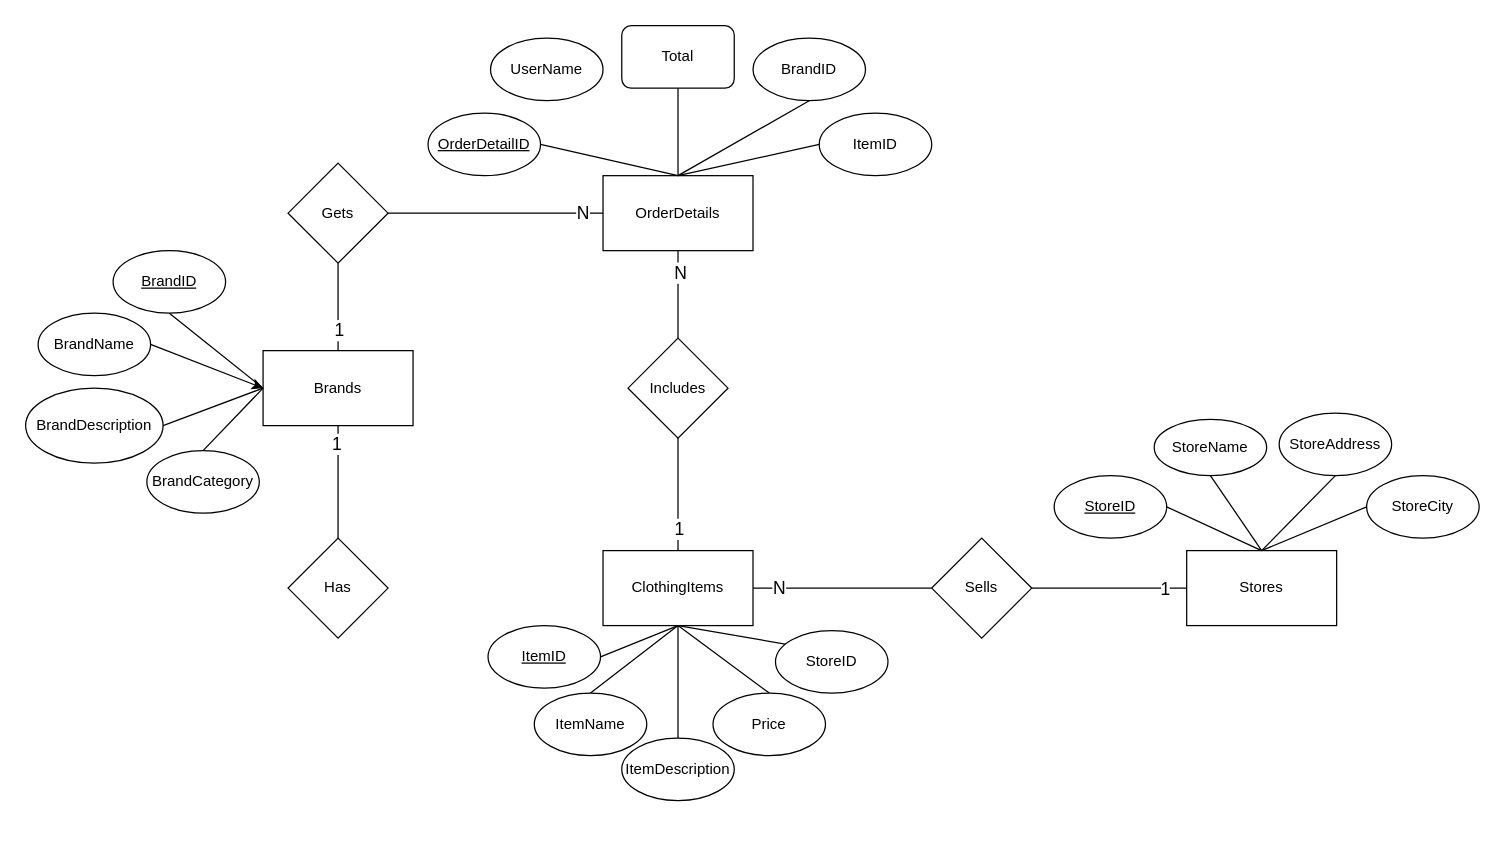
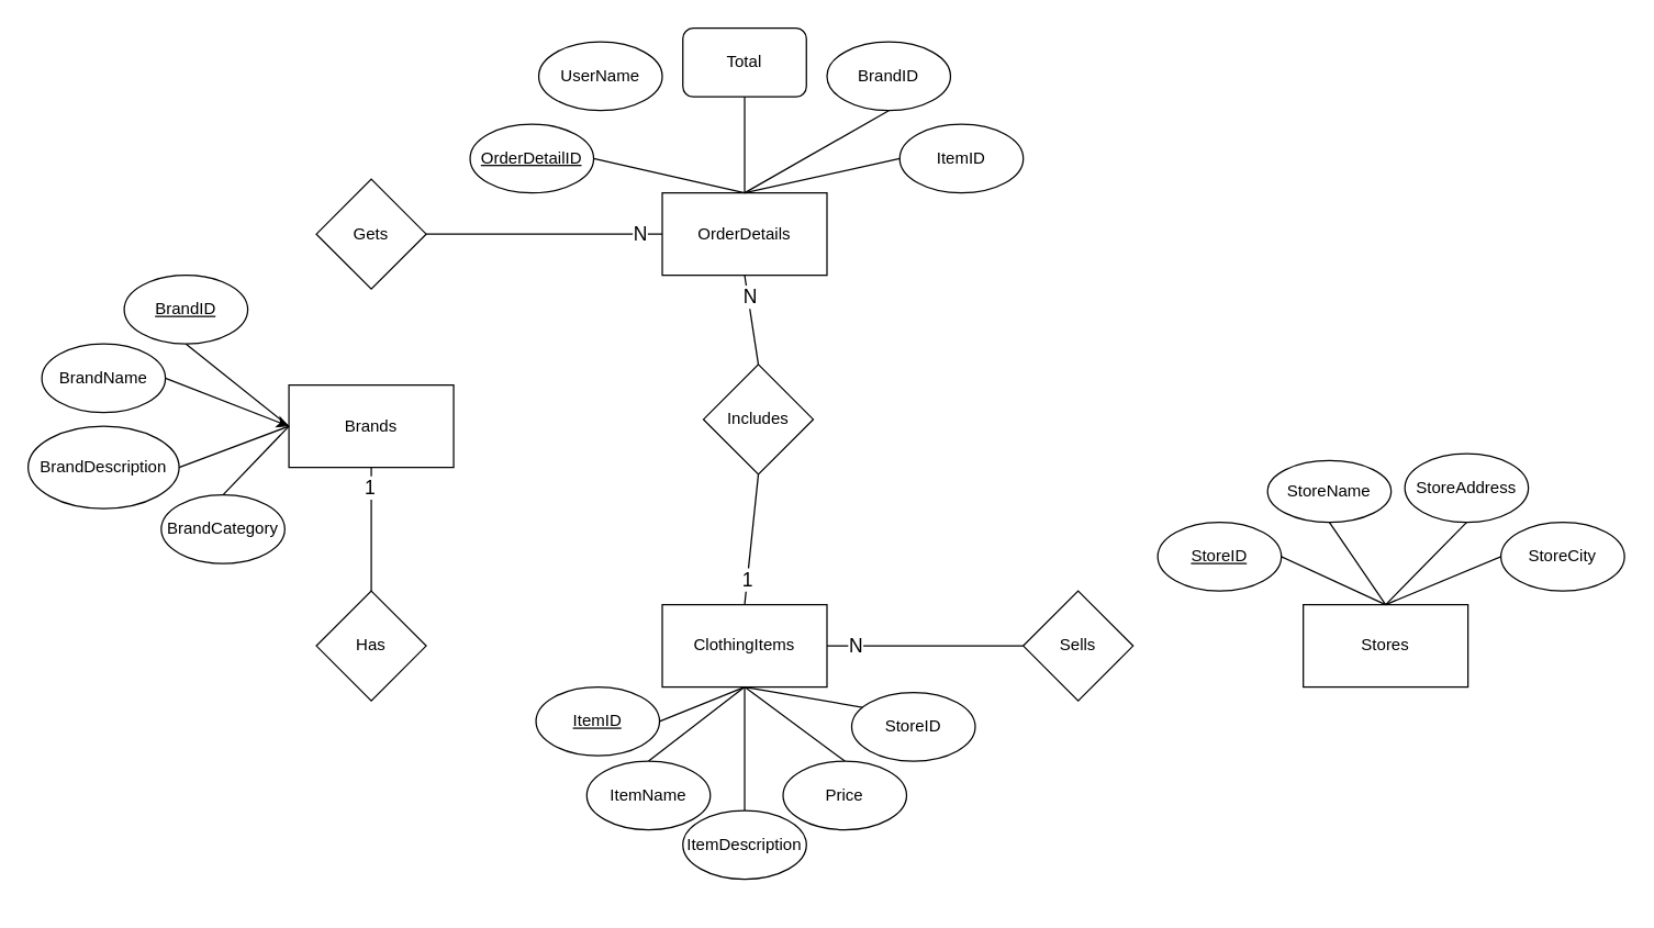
- <mxCell id="10" value="" style="endArrow=none;html=1;rounded=0;exitX=0.5;exitY=0;exitDx=0;exitDy=0;" parent="1" source="2" target="7" edge="1"><mxGeometry width="50" height="50" relative="1" as="geometry"><mxPoint x="280" y="250" as="sourcePoint" /><mxPoint x="330" y="200" as="targetPoint" /></mxGeometry></mxCell>
- <mxCell id="11" value="&lt;font style=&quot;font-size: 14px;&quot;&gt;1&lt;/font&gt;" style="edgeLabel;html=1;align=center;verticalAlign=middle;resizable=0;points=[];" parent="10" vertex="1" connectable="0"><mxGeometry x="-0.514" relative="1" as="geometry"><mxPoint as="offset" /></mxGeometry></mxCell>
- <mxCell id="61" value="Includes" style="rhombus;whiteSpace=wrap;html=1;" parent="1" vertex="1"><mxGeometry x="502" y="270" width="80" height="80" as="geometry" /></mxCell>
+ <mxCell id="61" value="Includes" style="rhombus;whiteSpace=wrap;html=1;" parent="1" vertex="1"><mxGeometry x="512" y="265" width="80" height="80" as="geometry" /></mxCell>
- <mxCell id="14" value="" style="endArrow=none;html=1;rounded=0;exitX=1;exitY=0.5;exitDx=0;exitDy=0;entryX=0;entryY=0.5;entryDx=0;entryDy=0;" parent="1" source="18" target="3" edge="1"><mxGeometry width="50" height="50" relative="1" as="geometry"><mxPoint x="730" y="460" as="sourcePoint" /><mxPoint x="831" y="360" as="targetPoint" /></mxGeometry></mxCell>
- <mxCell id="15" value="&lt;font style=&quot;font-size: 14px;&quot;&gt;1&lt;/font&gt;" style="edgeLabel;html=1;align=center;verticalAlign=middle;resizable=0;points=[];" parent="14" vertex="1" connectable="0"><mxGeometry x="0.71" relative="1" as="geometry"><mxPoint as="offset" /></mxGeometry></mxCell>
